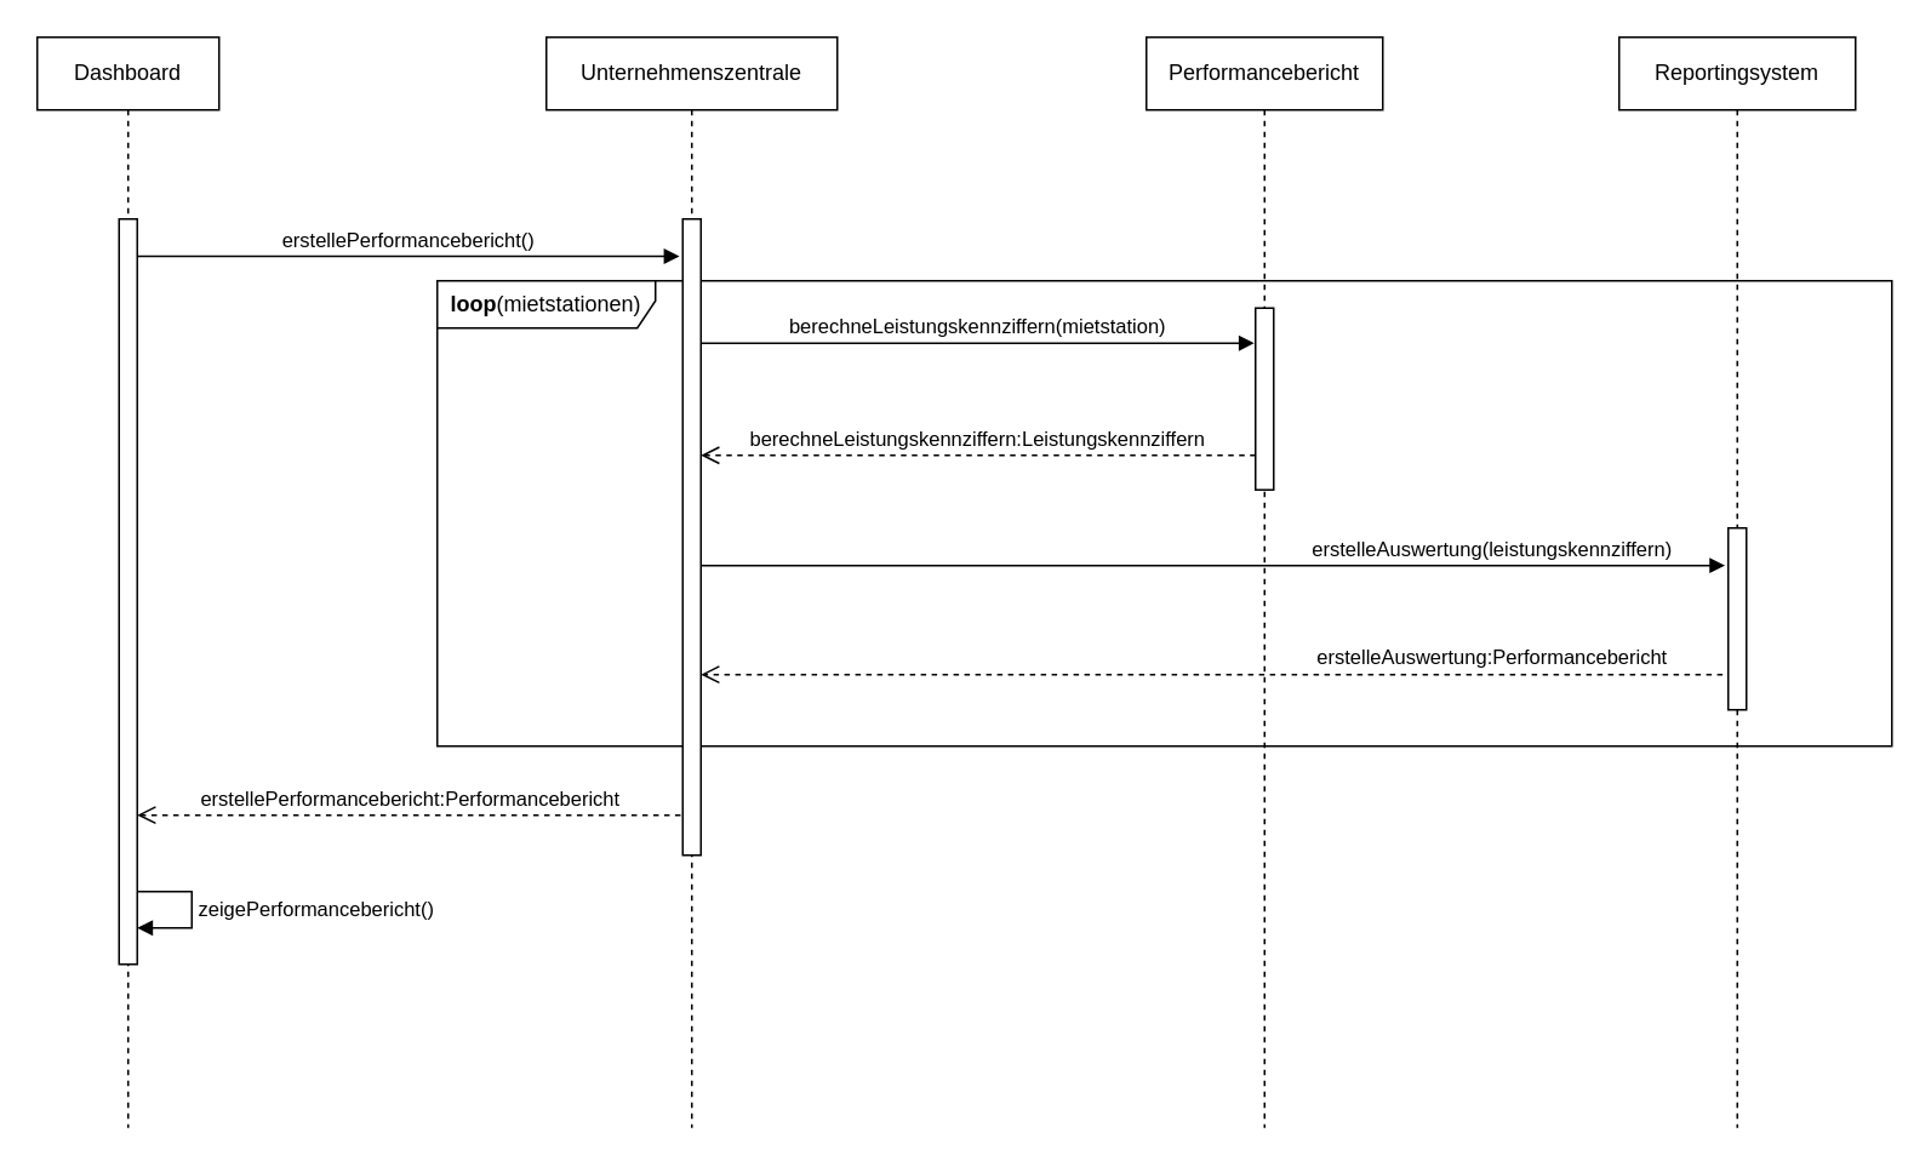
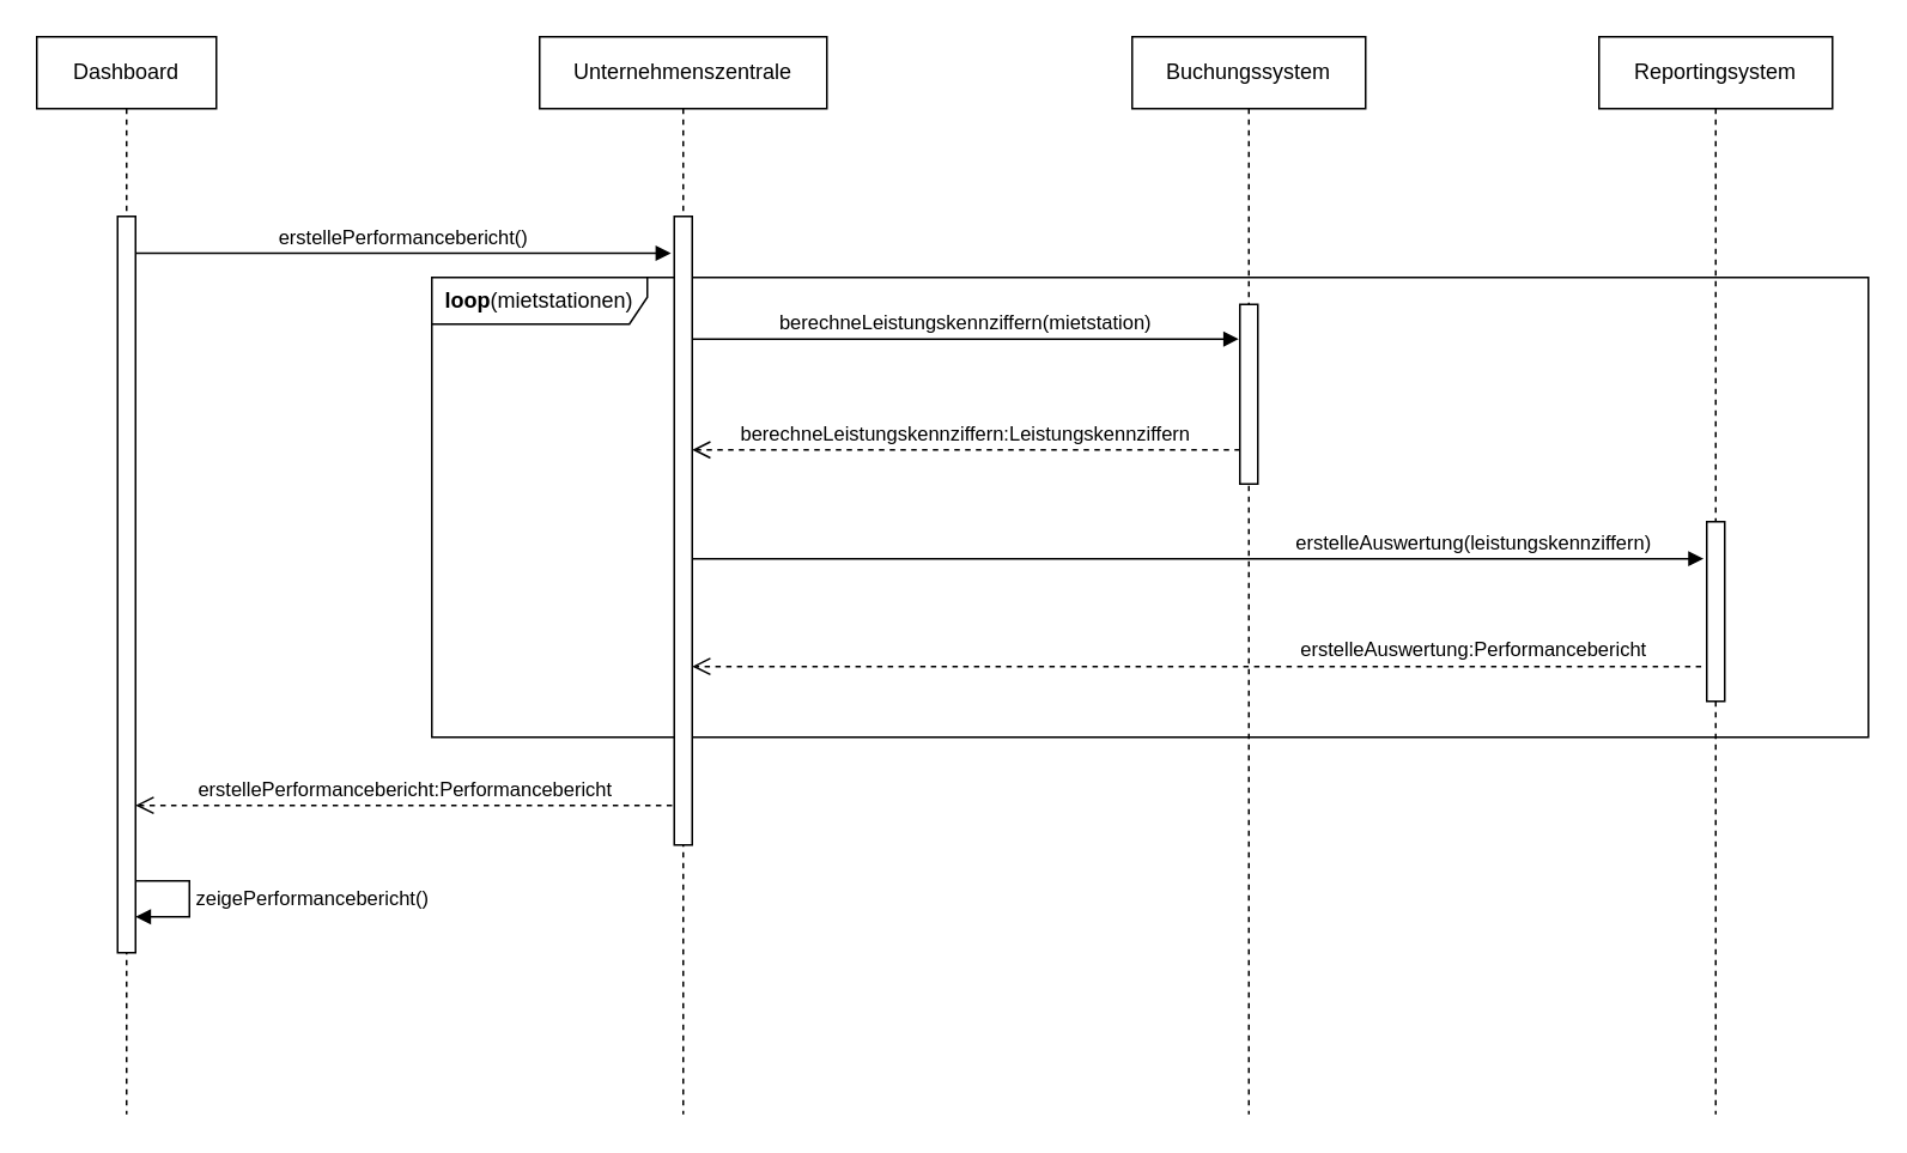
- <mxCell id="8" value="Performancebericht" style="shape=umlLifeline;perimeter=lifelinePerimeter;whiteSpace=wrap;html=1;container=1;collapsible=0;recursiveResize=0;outlineConnect=0;" vertex="1" parent="1"><mxGeometry x="630" y="20" width="130" height="600" as="geometry" /></mxCell>
+ <mxCell id="8" value="Buchungssystem" style="shape=umlLifeline;perimeter=lifelinePerimeter;whiteSpace=wrap;html=1;container=1;collapsible=0;recursiveResize=0;outlineConnect=0;" vertex="1" parent="1"><mxGeometry x="630" y="20" width="130" height="600" as="geometry" /></mxCell>
